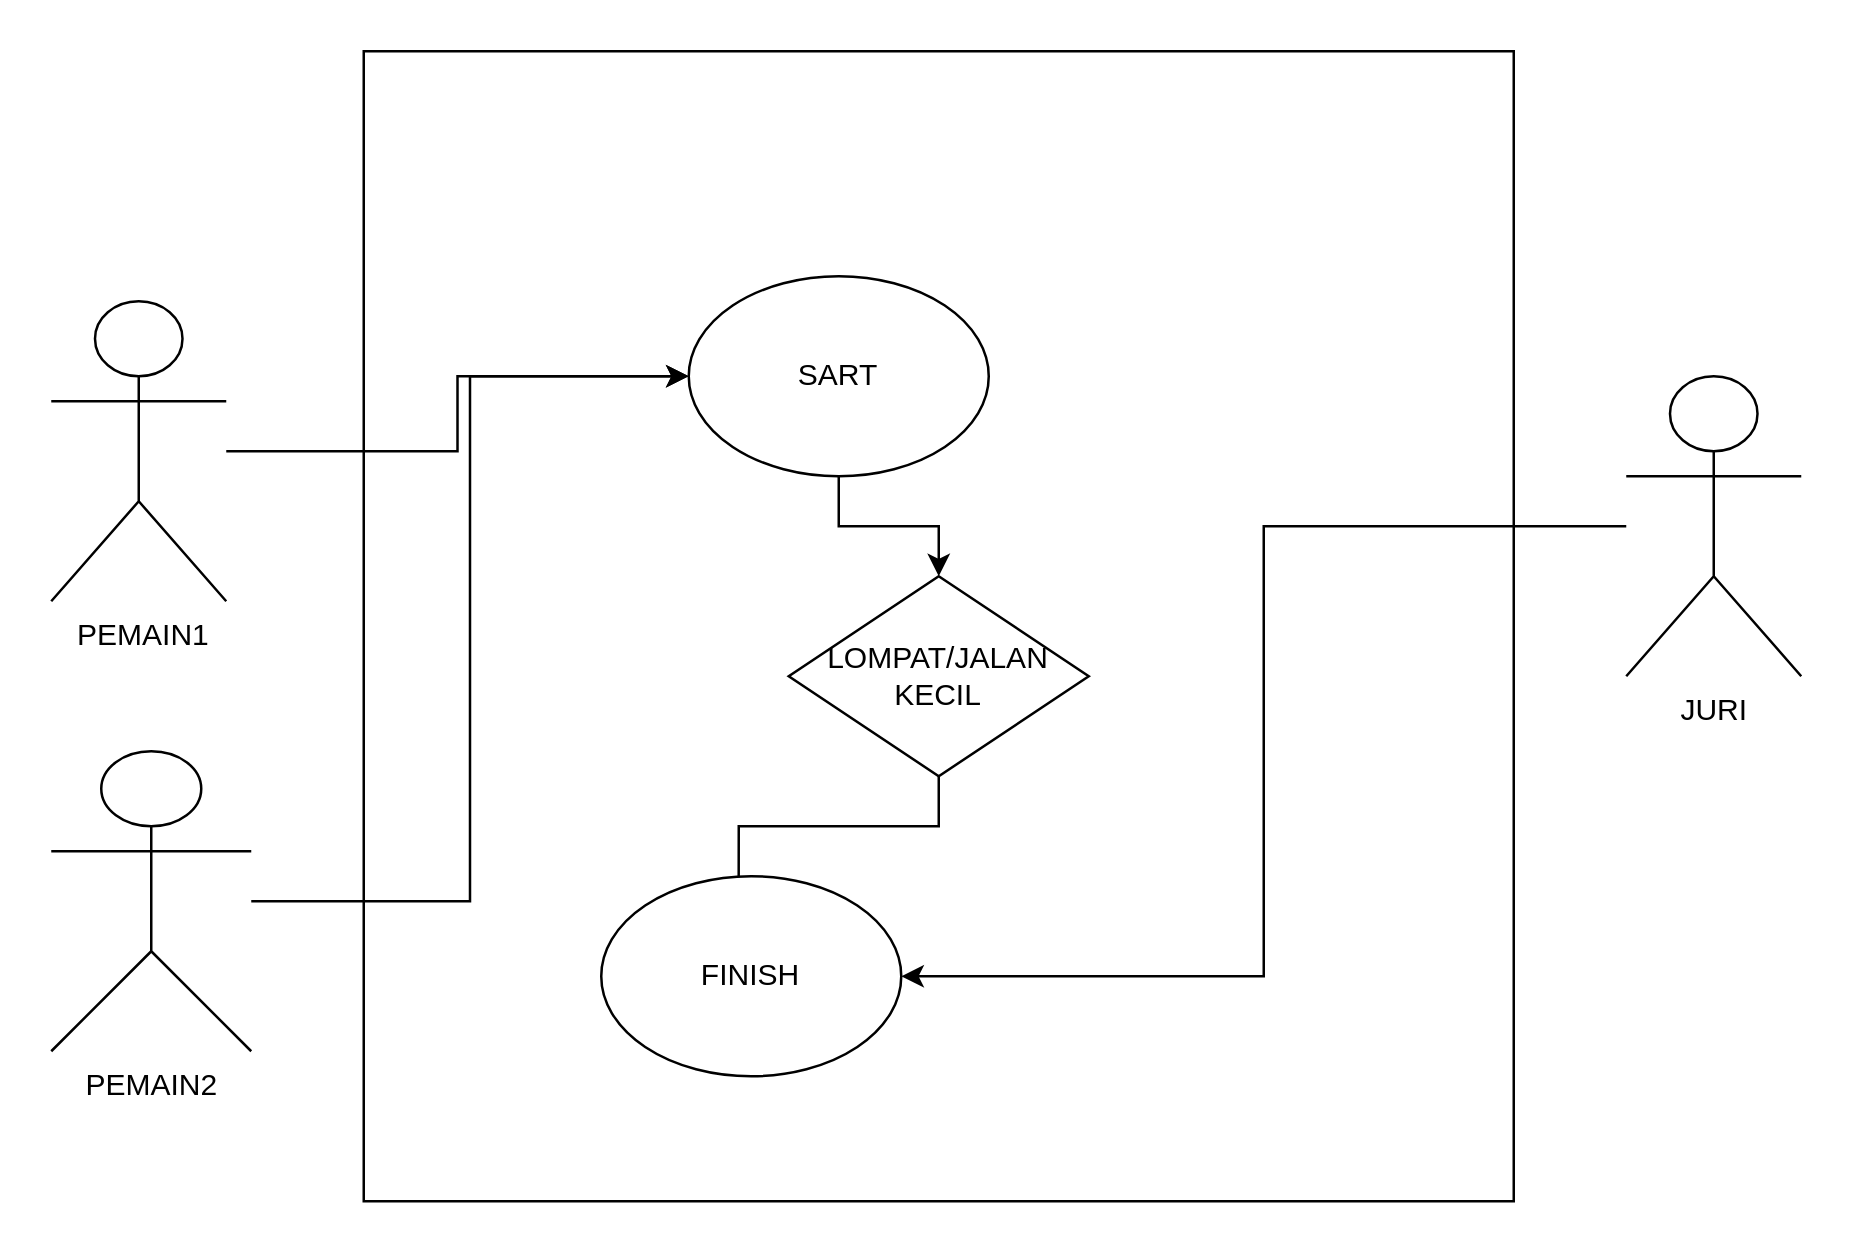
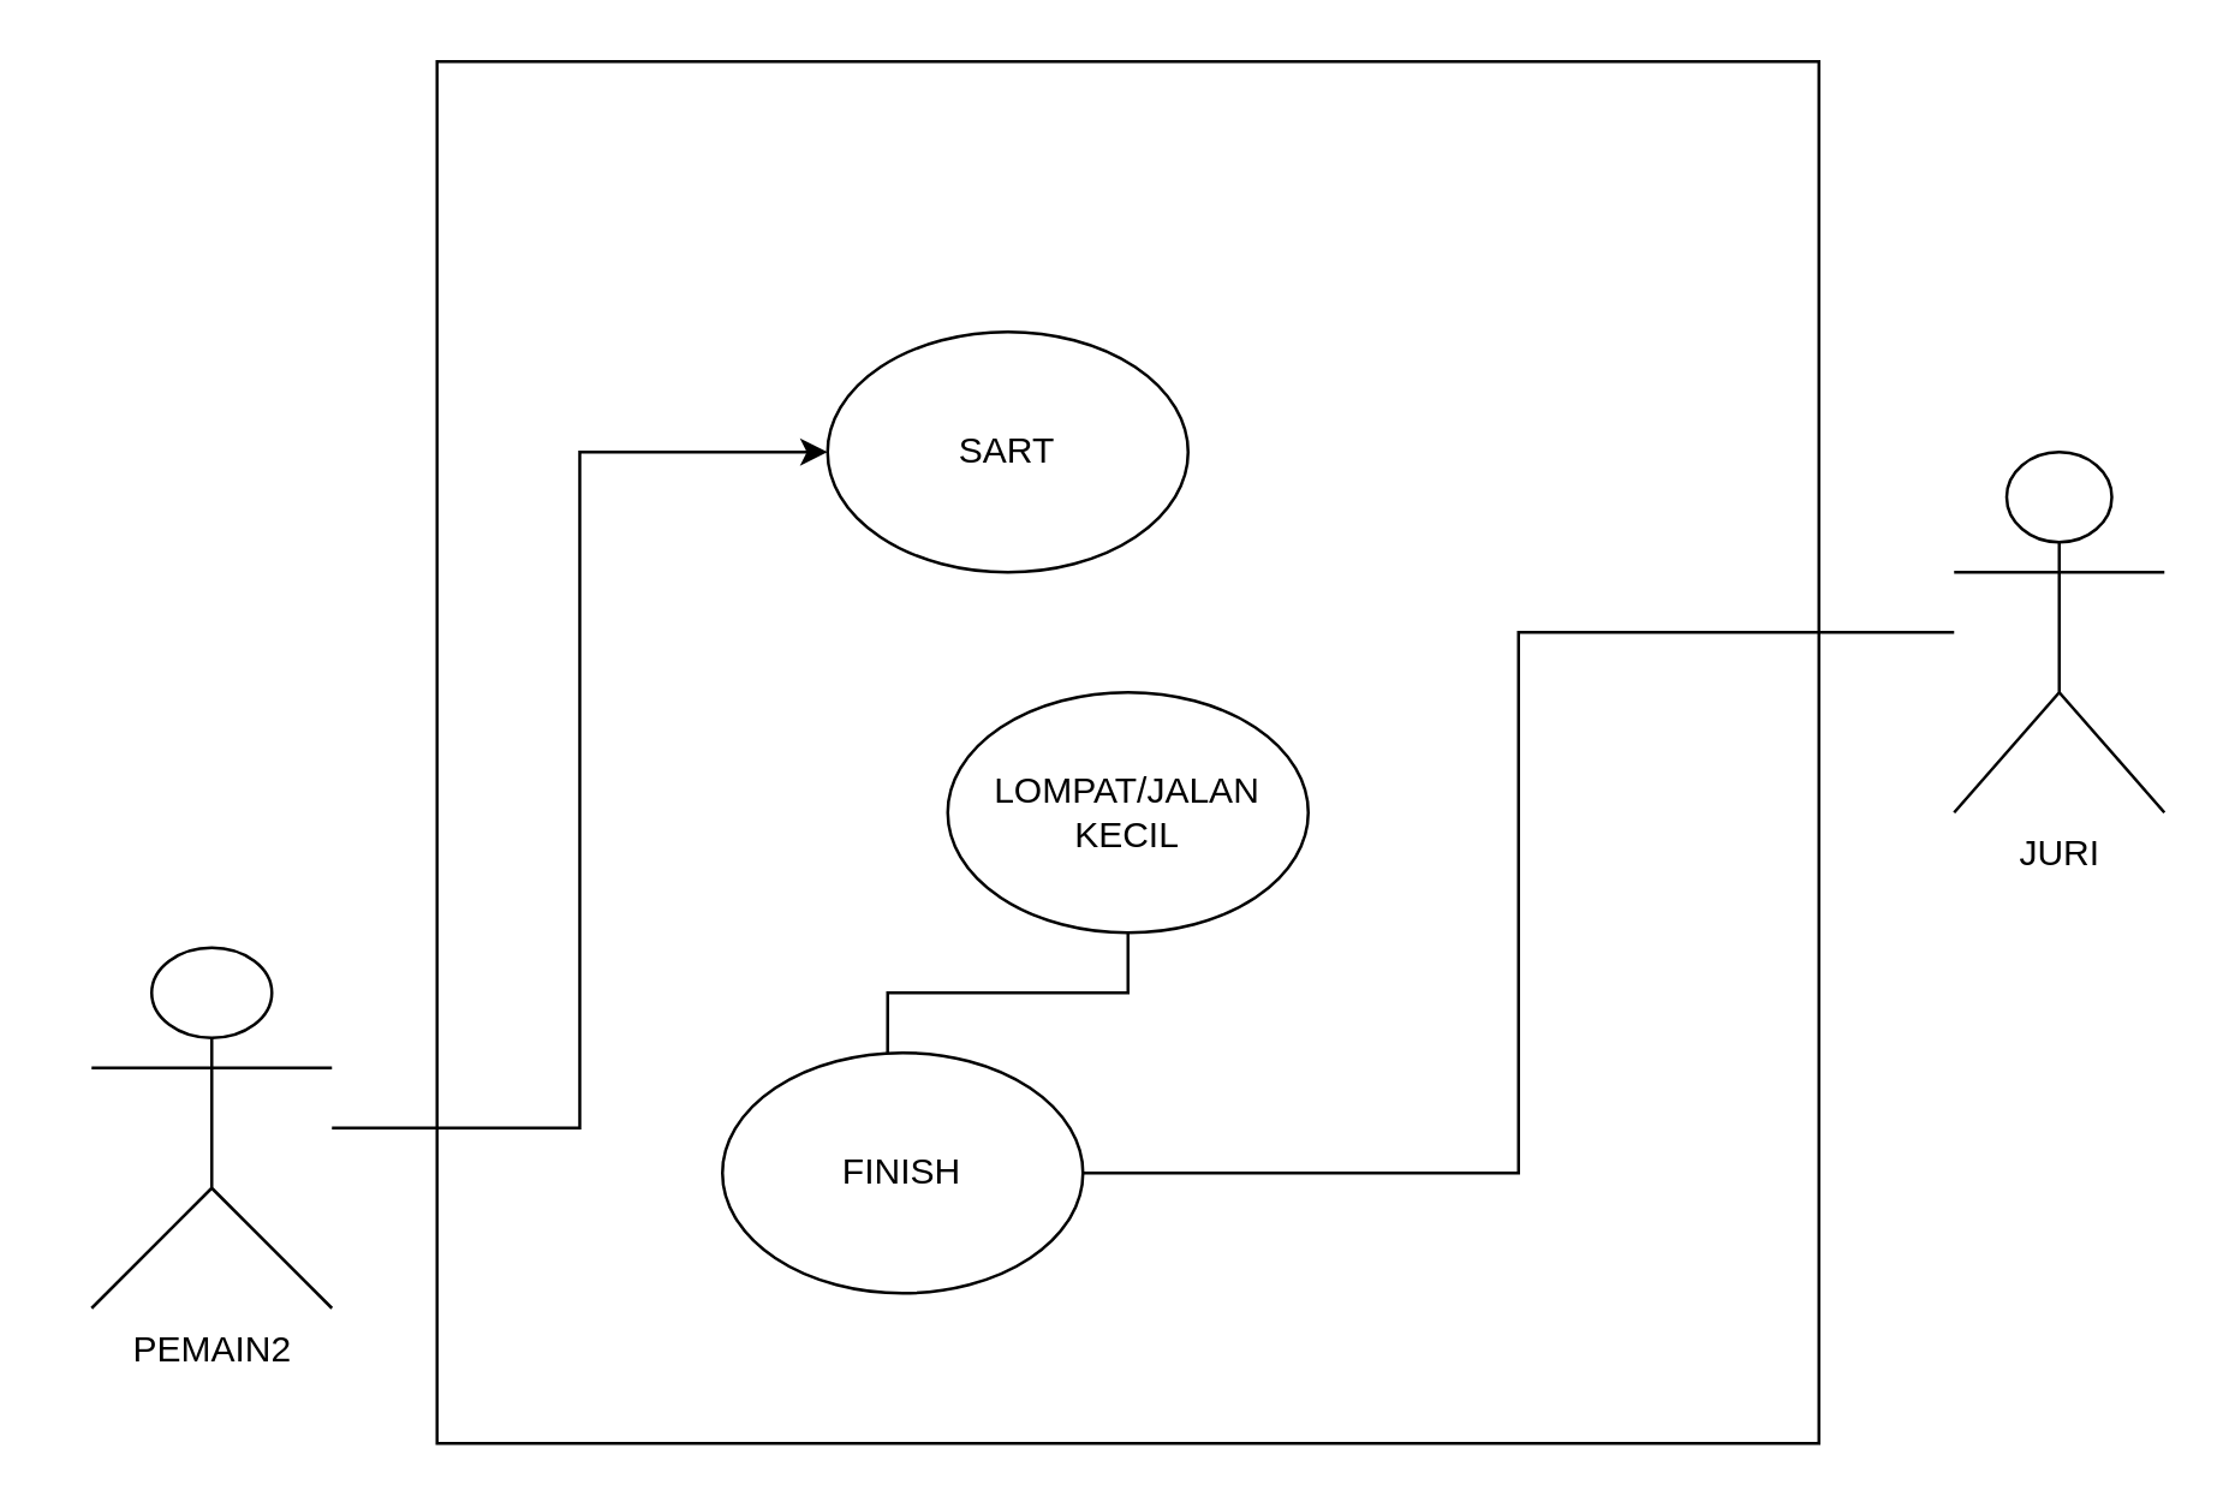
- <mxCell id="9" value="&amp;nbsp;PEMAIN1" style="shape=umlActor;verticalLabelPosition=bottom;verticalAlign=top;html=1;outlineConnect=0;" vertex="1" parent="1"><mxGeometry x="20" y="120" width="70" height="120" as="geometry" /></mxCell>
- <mxCell id="8" style="edgeStyle=orthogonalEdgeStyle;rounded=0;orthogonalLoop=1;jettySize=auto;html=1;" edge="1" parent="1" source="9" target="4"><mxGeometry relative="1" as="geometry" /></mxCell>
- <mxCell id="3" style="edgeStyle=orthogonalEdgeStyle;rounded=0;orthogonalLoop=1;jettySize=auto;html=1;entryX=0.5;entryY=0;entryDx=0;entryDy=0;" edge="1" parent="1" source="4" target="6"><mxGeometry relative="1" as="geometry" /></mxCell>
- <mxCell id="6" value="LOMPAT/JALAN KECIL" style="rhombus;whiteSpace=wrap;html=1;" vertex="1" parent="1"><mxGeometry x="315" y="230" width="120" height="80" as="geometry" /></mxCell>
+ <mxCell id="6" value="LOMPAT/JALAN KECIL" style="ellipse;whiteSpace=wrap;html=1;" vertex="1" parent="1"><mxGeometry x="315" y="230" width="120" height="80" as="geometry" /></mxCell>
- <mxCell id="11" value="PEMAIN2" style="shape=umlActor;verticalLabelPosition=bottom;verticalAlign=top;html=1;outlineConnect=0;" vertex="1" parent="1"><mxGeometry x="20" y="300" width="80" height="120" as="geometry" /></mxCell>
+ <mxCell id="11" value="PEMAIN2" style="shape=umlActor;verticalLabelPosition=bottom;verticalAlign=top;html=1;outlineConnect=0;" vertex="1" parent="1"><mxGeometry x="30" y="315" width="80" height="120" as="geometry" /></mxCell>
- <mxCell id="12" style="edgeStyle=orthogonalEdgeStyle;rounded=0;orthogonalLoop=1;jettySize=auto;html=1;entryX=1;entryY=0.5;entryDx=0;entryDy=0;" edge="1" parent="1" source="13" target="7"><mxGeometry relative="1" as="geometry" /></mxCell>
+ <mxCell id="12" style="edgeStyle=orthogonalEdgeStyle;rounded=0;orthogonalLoop=1;jettySize=auto;html=1;entryX=1;entryY=0.5;entryDx=0;entryDy=0;endArrow=none;" edge="1" parent="1" source="13" target="7"><mxGeometry relative="1" as="geometry" /></mxCell>
